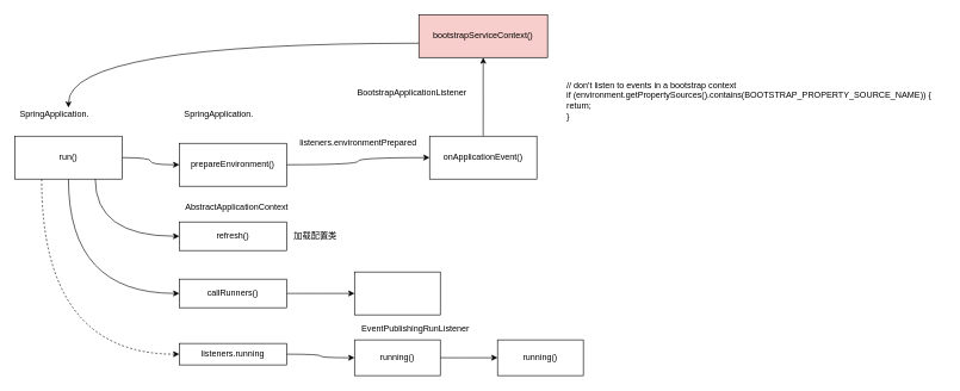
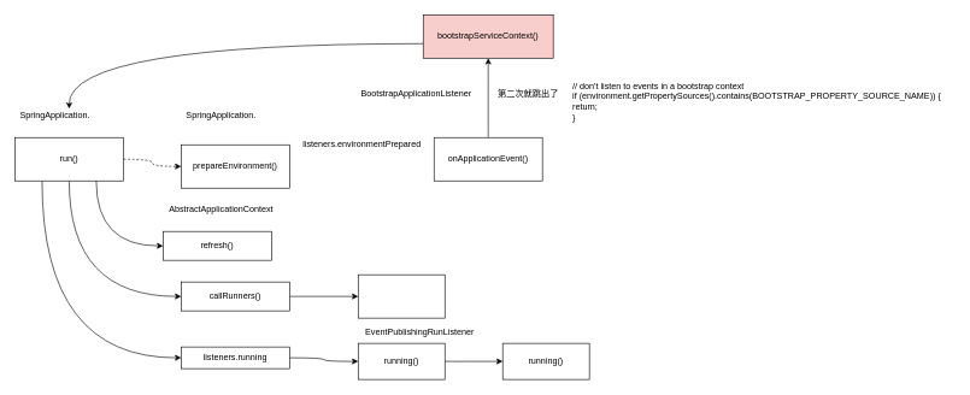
+ <mxCell id="17" value="第二次就跳出了" style="text;html=1;align=center;verticalAlign=middle;resizable=0;points=[];autosize=1;" parent="1" vertex="1"><mxGeometry x="680" y="120" width="100" height="20" as="geometry" /></mxCell>
- <mxCell id="2" value="" style="edgeStyle=orthogonalEdgeStyle;curved=1;rounded=0;orthogonalLoop=1;jettySize=auto;html=1;" parent="1" source="5" target="8" edge="1"><mxGeometry relative="1" as="geometry" /></mxCell>
+ <mxCell id="2" value="" style="edgeStyle=orthogonalEdgeStyle;curved=1;rounded=0;orthogonalLoop=1;jettySize=auto;html=1;dashed=1;" parent="1" source="5" target="8" edge="1"><mxGeometry relative="1" as="geometry" /></mxCell>
- <mxCell id="6" value="" style="edgeStyle=orthogonalEdgeStyle;curved=1;rounded=0;orthogonalLoop=1;jettySize=auto;html=1;" parent="1" source="8" target="12" edge="1"><mxGeometry relative="1" as="geometry" /></mxCell>
- <mxCell id="20" value="&lt;span&gt;AbstractApplicationContext&lt;/span&gt;" style="text;html=1;align=center;verticalAlign=middle;resizable=0;points=[];autosize=1;" parent="1" vertex="1"><mxGeometry x="250" y="280" width="160" height="20" as="geometry" /></mxCell>
+ <mxCell id="20" value="&lt;span&gt;AbstractApplicationContext&lt;/span&gt;" style="text;html=1;align=center;verticalAlign=middle;resizable=0;points=[];autosize=1;" parent="1" vertex="1"><mxGeometry x="225" y="280" width="160" height="20" as="geometry" /></mxCell>
- <mxCell id="19" value="refresh()" style="rounded=0;whiteSpace=wrap;html=1;align=center;" parent="1" vertex="1"><mxGeometry x="250" y="310" width="150" height="40" as="geometry" /></mxCell>
+ <mxCell id="19" value="refresh()" style="rounded=0;whiteSpace=wrap;html=1;align=center;" parent="1" vertex="1"><mxGeometry x="225" y="320" width="150" height="40" as="geometry" /></mxCell>
- <mxCell id="21" value="加载配置类" style="text;html=1;align=center;verticalAlign=middle;resizable=0;points=[];autosize=1;" parent="1" vertex="1"><mxGeometry x="400" y="320" width="80" height="20" as="geometry" /></mxCell>
- <mxCell id="4" style="edgeStyle=orthogonalEdgeStyle;curved=1;rounded=0;orthogonalLoop=1;jettySize=auto;html=1;exitX=0.25;exitY=1;exitDx=0;exitDy=0;entryX=0;entryY=0.5;entryDx=0;entryDy=0;dashed=1;" parent="1" source="5" target="26" edge="1"><mxGeometry relative="1" as="geometry" /></mxCell>
+ <mxCell id="4" style="edgeStyle=orthogonalEdgeStyle;curved=1;rounded=0;orthogonalLoop=1;jettySize=auto;html=1;exitX=0.25;exitY=1;exitDx=0;exitDy=0;entryX=0;entryY=0.5;entryDx=0;entryDy=0;" parent="1" source="5" target="26" edge="1"><mxGeometry relative="1" as="geometry" /></mxCell>
